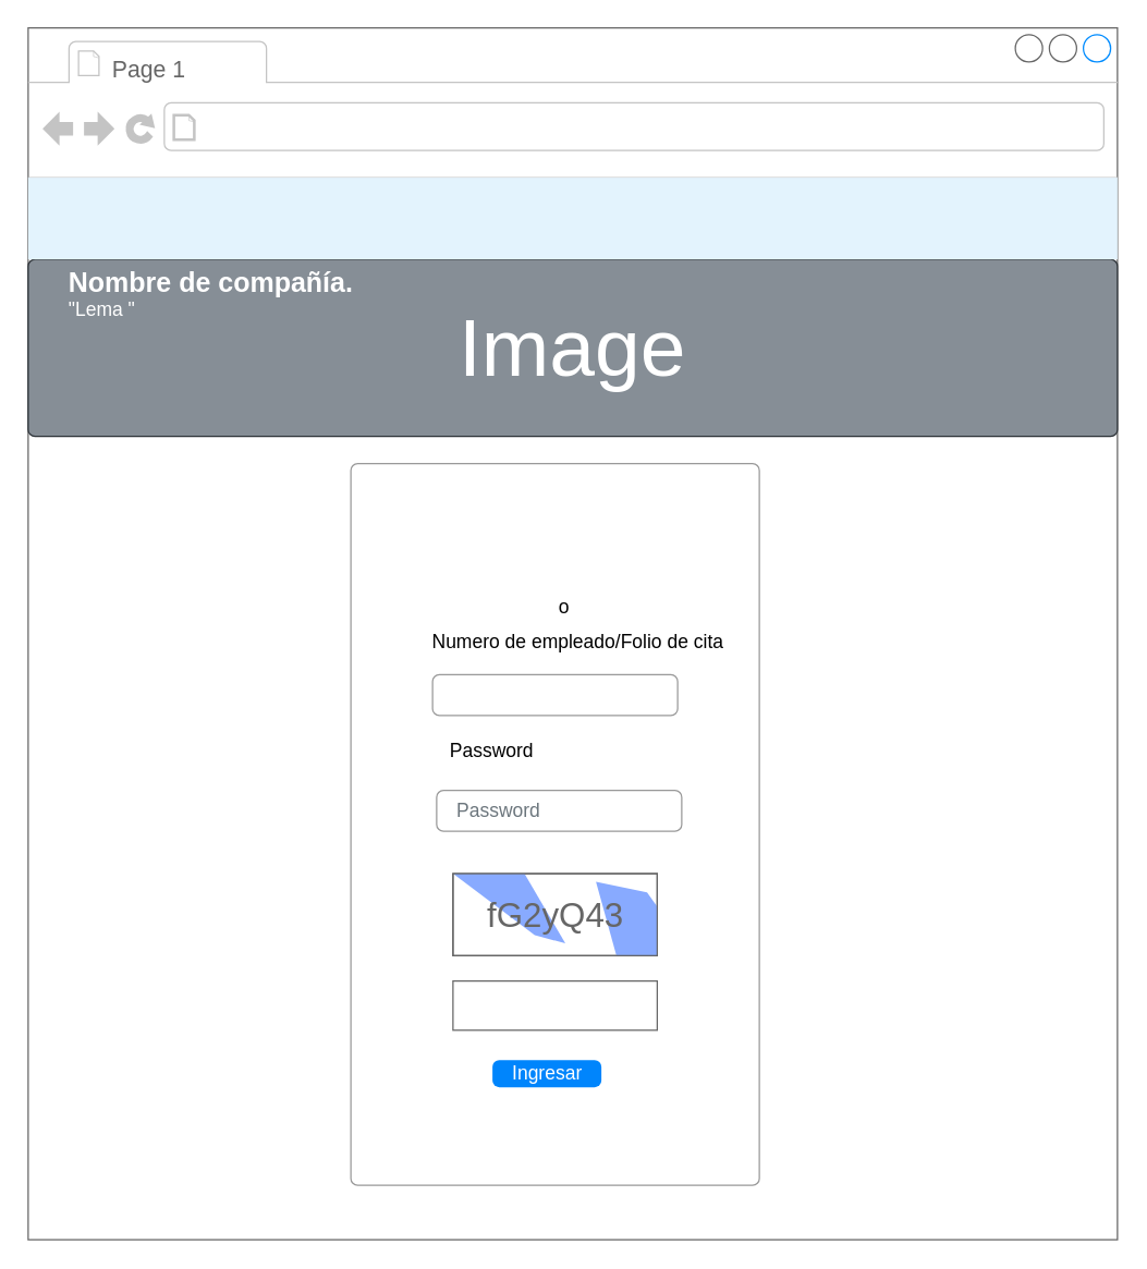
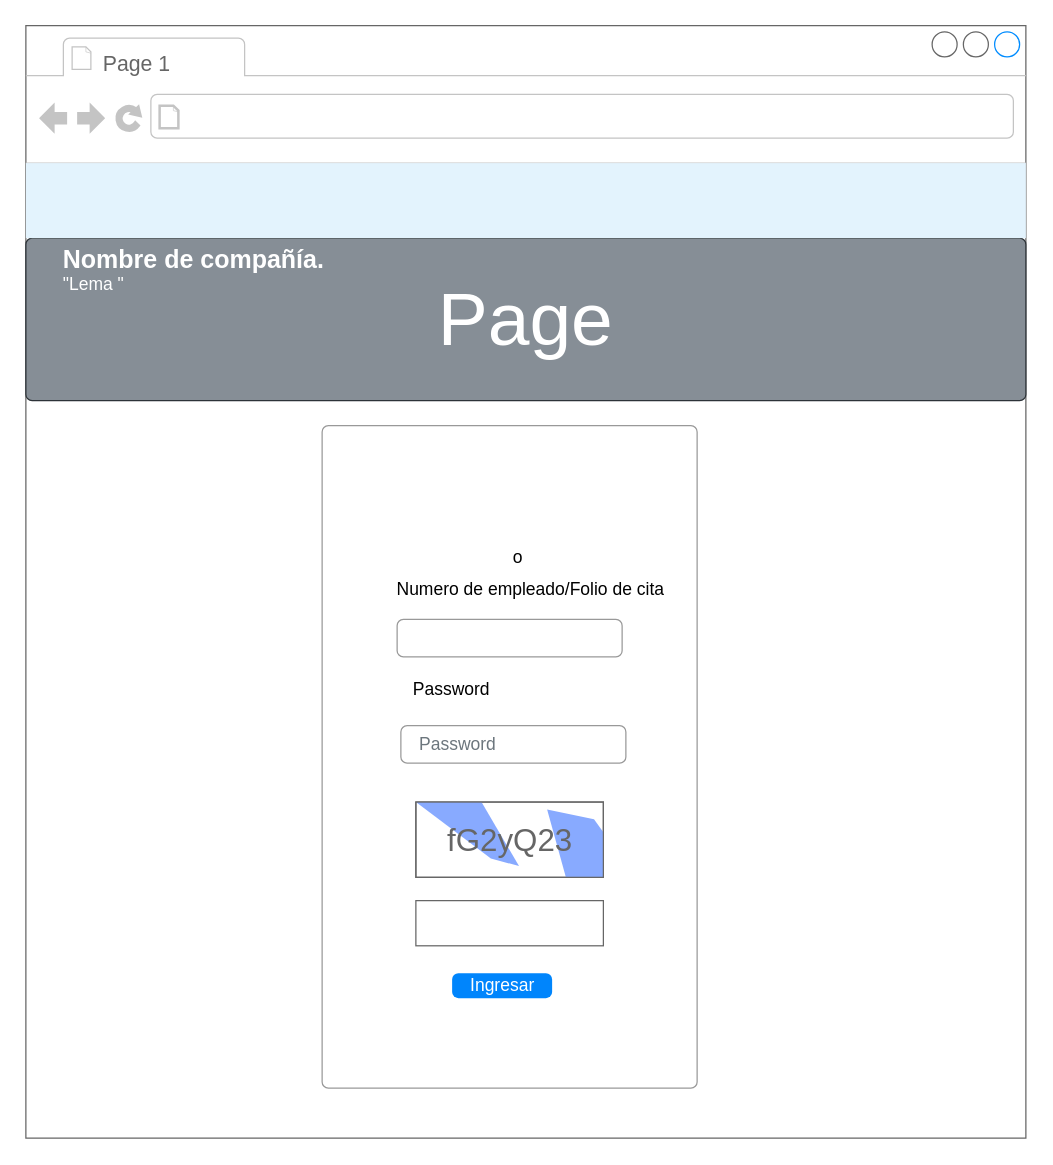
- <mxCell id="4" value="Image" style="html=1;shadow=0;dashed=0;shape=mxgraph.bootstrap.rrect;rSize=5;strokeColor=#2D3338;html=1;whiteSpace=wrap;fillColor=#868E96;fontColor=#ffffff;verticalAlign=middle;align=center;spacing=20;fontSize=60;" parent="2" vertex="1"><mxGeometry y="170" width="800" height="130" as="geometry" /></mxCell>
+ <mxCell id="4" value="Page" style="html=1;shadow=0;dashed=0;shape=mxgraph.bootstrap.rrect;rSize=5;strokeColor=#2D3338;html=1;whiteSpace=wrap;fillColor=#868E96;fontColor=#ffffff;verticalAlign=middle;align=center;spacing=20;fontSize=60;" parent="2" vertex="1"><mxGeometry y="170" width="800" height="130" as="geometry" /></mxCell>
- <mxCell id="12" value="fG2yQ43" style="strokeWidth=1;shadow=0;dashed=0;align=center;html=1;shape=mxgraph.mockup.text.captcha;fontColor=#666666;fontSize=25;strokeColor=#666666;mainText=" parent="7" vertex="1"><mxGeometry x="75" y="301.136" width="150" height="60.227" as="geometry" /></mxCell>
+ <mxCell id="12" value="fG2yQ23" style="strokeWidth=1;shadow=0;dashed=0;align=center;html=1;shape=mxgraph.mockup.text.captcha;fontColor=#666666;fontSize=25;strokeColor=#666666;mainText=" parent="7" vertex="1"><mxGeometry x="75" y="301.136" width="150" height="60.227" as="geometry" /></mxCell>
